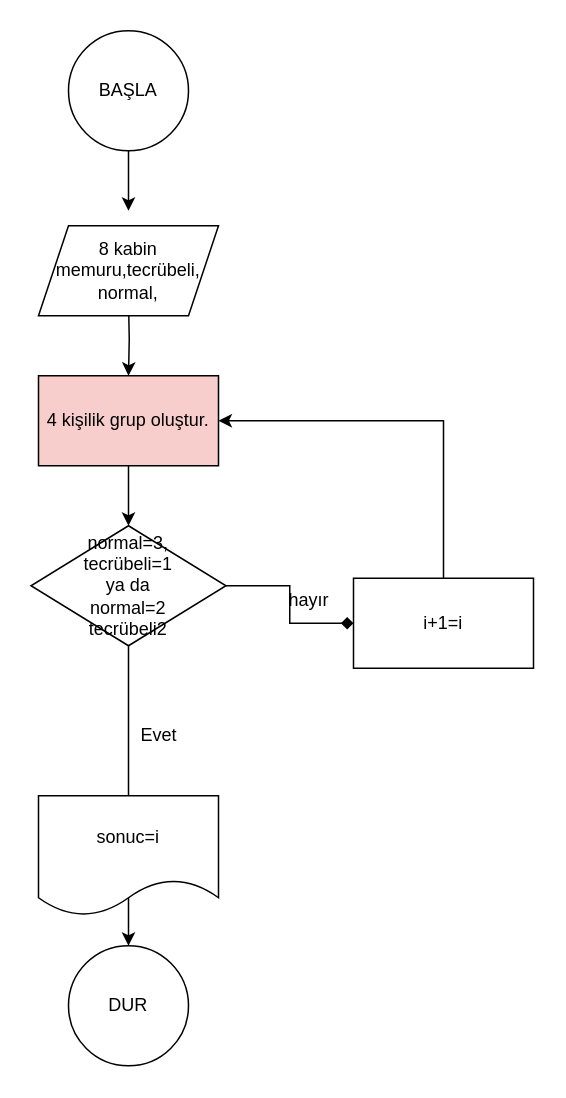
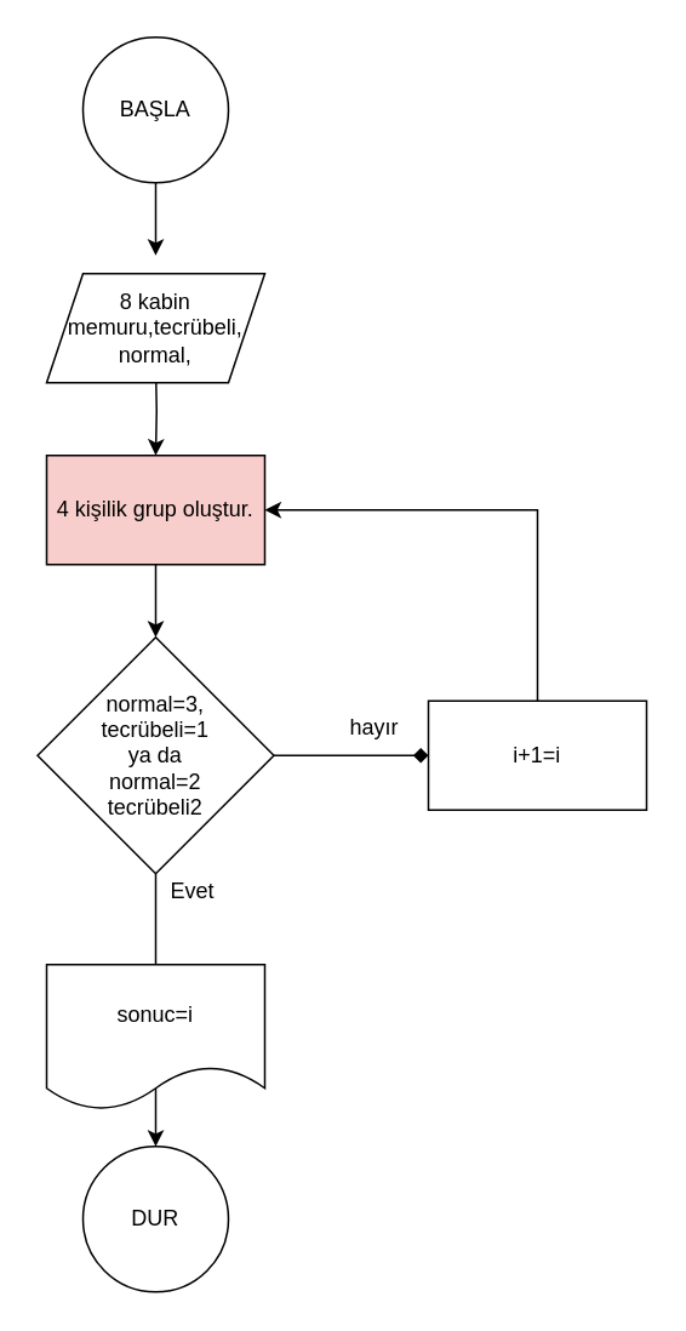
- <mxCell id="10" value="normal=3,&lt;br&gt;tecrübeli=1&lt;br&gt;ya da&lt;br&gt;normal=2&lt;br&gt;tecrübeli2" style="rhombus;whiteSpace=wrap;html=1;" parent="1" vertex="1"><mxGeometry x="20" y="350" width="130" height="80" as="geometry" /></mxCell>
+ <mxCell id="10" value="normal=3,&lt;br&gt;tecrübeli=1&lt;br&gt;ya da&lt;br&gt;normal=2&lt;br&gt;tecrübeli2" style="rhombus;whiteSpace=wrap;html=1;" parent="1" vertex="1"><mxGeometry x="20" y="350" width="130" height="130" as="geometry" /></mxCell>
